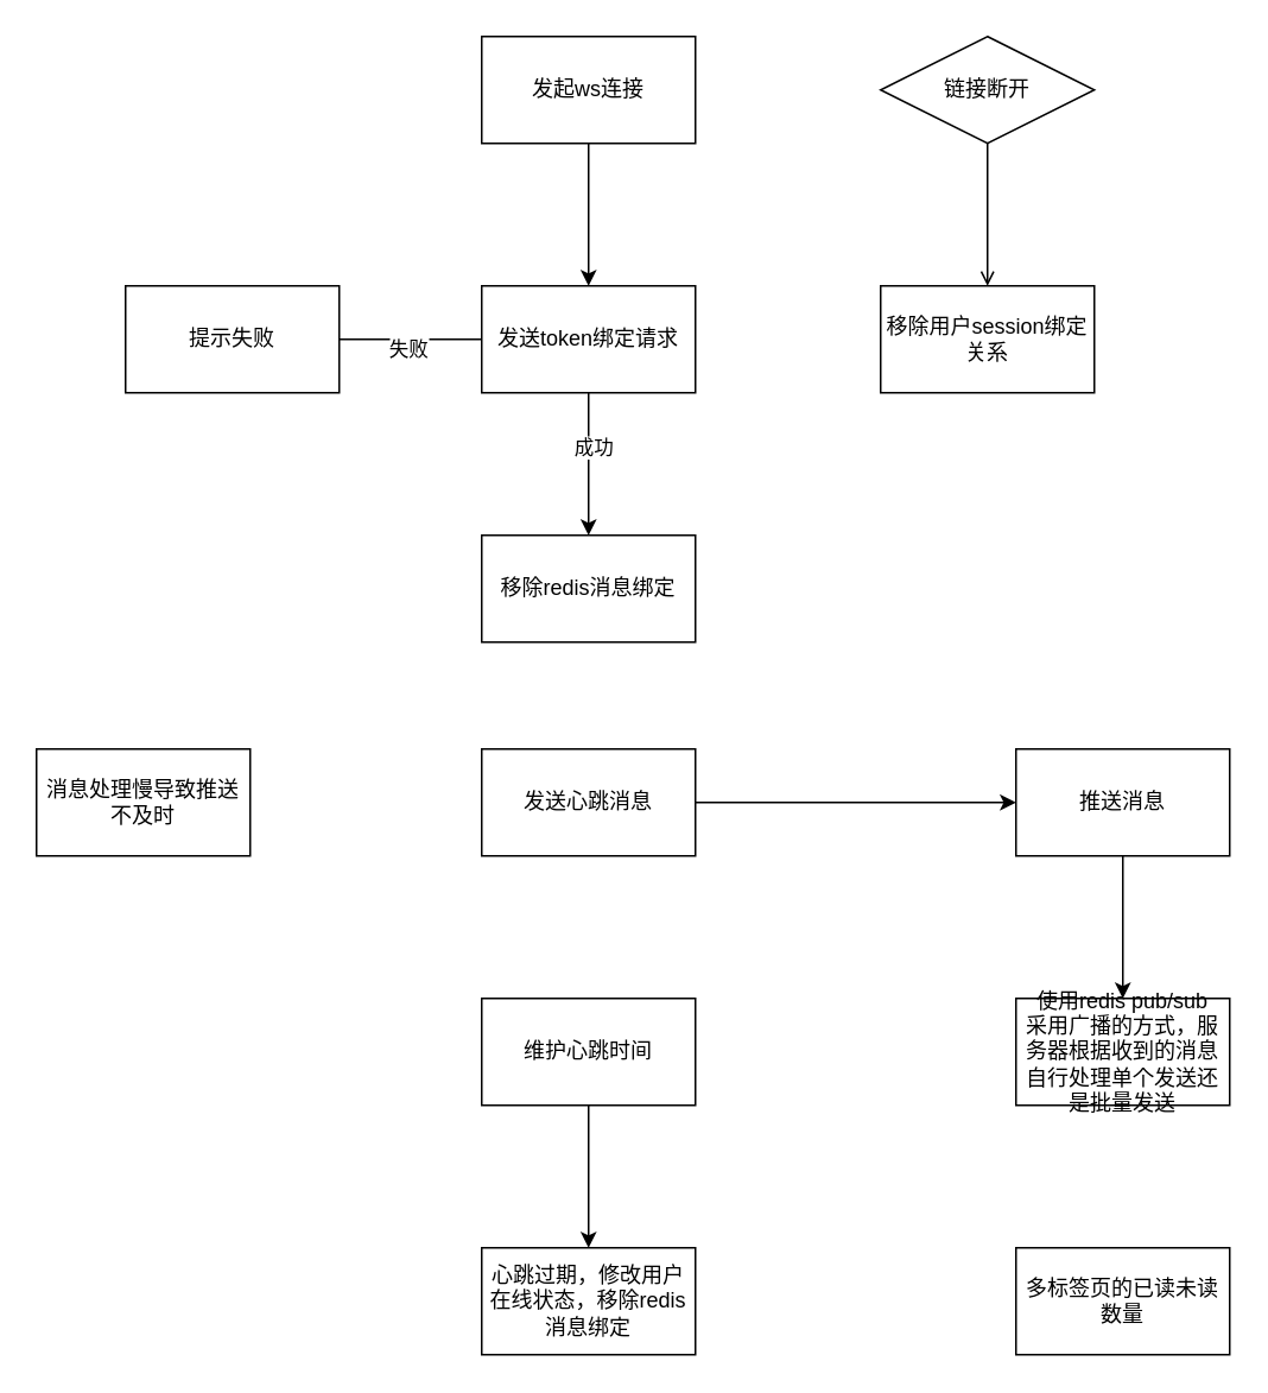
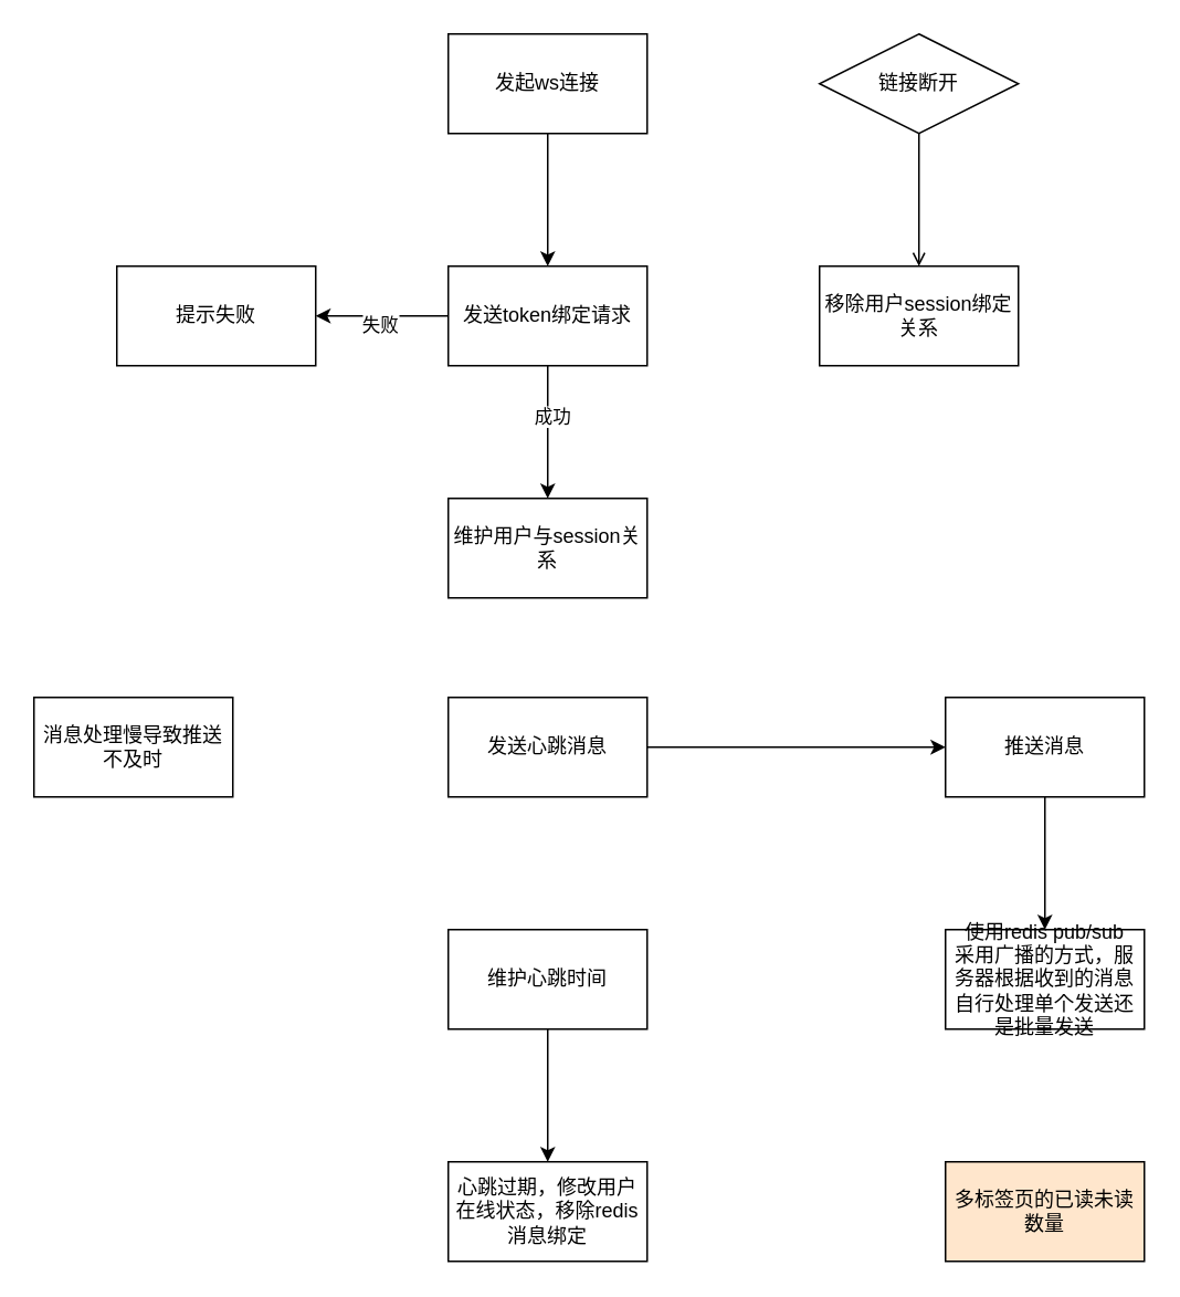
- <mxCell id="6" value="" style="edgeStyle=orthogonalEdgeStyle;rounded=0;orthogonalLoop=1;jettySize=auto;html=1;endArrow=none;" edge="1" parent="1" source="8" target="10"><mxGeometry relative="1" as="geometry" /></mxCell>
+ <mxCell id="6" value="" style="edgeStyle=orthogonalEdgeStyle;rounded=0;orthogonalLoop=1;jettySize=auto;html=1;" edge="1" parent="1" source="8" target="10"><mxGeometry relative="1" as="geometry" /></mxCell>
- <mxCell id="9" value="移除redis消息绑定" style="whiteSpace=wrap;html=1;rounded=0;" vertex="1" parent="1"><mxGeometry x="270" y="300" width="120" height="60" as="geometry" /></mxCell>
+ <mxCell id="9" value="维护用户与session关系" style="whiteSpace=wrap;html=1;rounded=0;" vertex="1" parent="1"><mxGeometry x="270" y="300" width="120" height="60" as="geometry" /></mxCell>
- <mxCell id="22" value="多标签页的已读未读数量" style="rounded=0;whiteSpace=wrap;html=1;" vertex="1" parent="1"><mxGeometry x="570" y="700" width="120" height="60" as="geometry" /></mxCell>
+ <mxCell id="22" value="多标签页的已读未读数量" style="rounded=0;whiteSpace=wrap;html=1;fillColor=#ffe6cc;" vertex="1" parent="1"><mxGeometry x="570" y="700" width="120" height="60" as="geometry" /></mxCell>
